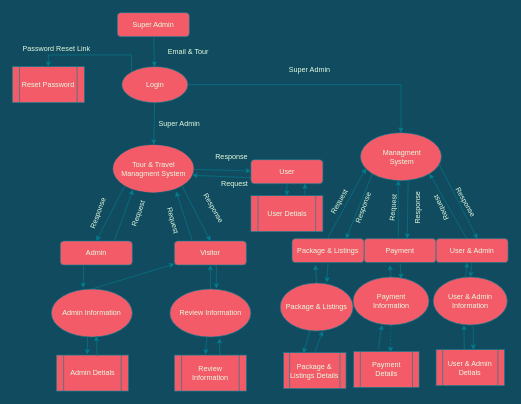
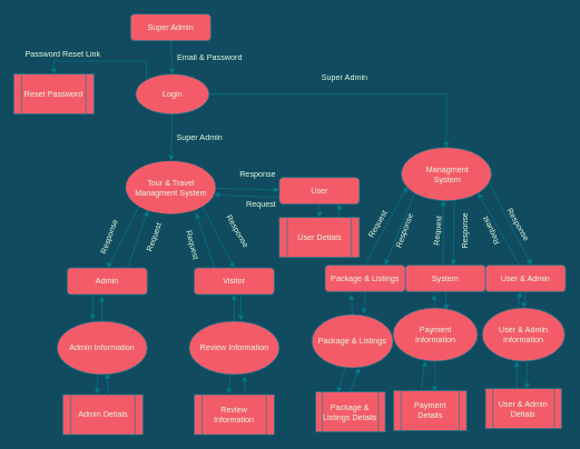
- <mxCell id="30" value="Email &amp;amp; Tour" style="text;html=1;align=center;verticalAlign=middle;resizable=0;points=[];autosize=1;strokeColor=none;fillColor=none;fontColor=#E4FDE1;" parent="1" vertex="1"><mxGeometry x="252.5" y="71" width="120" height="30" as="geometry" /></mxCell>
+ <mxCell id="30" value="Email &amp;amp; Password" style="text;html=1;align=center;verticalAlign=middle;resizable=0;points=[];autosize=1;strokeColor=none;fillColor=none;fontColor=#E4FDE1;" parent="1" vertex="1"><mxGeometry x="252.5" y="71" width="120" height="30" as="geometry" /></mxCell>
- <mxCell id="39" value="Payment" style="rounded=1;whiteSpace=wrap;html=1;fontSize=12;glass=0;strokeWidth=1;shadow=0;fillColor=#F45B69;strokeColor=#028090;fontColor=#E4FDE1;" parent="1" vertex="1"><mxGeometry x="606" y="397" width="120" height="40" as="geometry" /></mxCell>
+ <mxCell id="39" value="System" style="rounded=1;whiteSpace=wrap;html=1;fontSize=12;glass=0;strokeWidth=1;shadow=0;fillColor=#F45B69;strokeColor=#028090;fontColor=#E4FDE1;" parent="1" vertex="1"><mxGeometry x="606" y="397" width="120" height="40" as="geometry" /></mxCell>
- <mxCell id="51" style="edgeStyle=none;rounded=0;orthogonalLoop=1;jettySize=auto;html=1;exitX=0.5;exitY=0;exitDx=0;exitDy=0;strokeColor=#028090;" edge="1" parent="1" source="53" target="18"><mxGeometry relative="1" as="geometry" /></mxCell>
+ <mxCell id="51" style="edgeStyle=none;rounded=0;orthogonalLoop=1;jettySize=auto;html=1;exitX=0.5;exitY=0;exitDx=0;exitDy=0;entryX=0.433;entryY=1.075;entryDx=0;entryDy=0;entryPerimeter=0;strokeColor=#028090;" edge="1" parent="1" source="53" target="6"><mxGeometry relative="1" as="geometry" /></mxCell>
